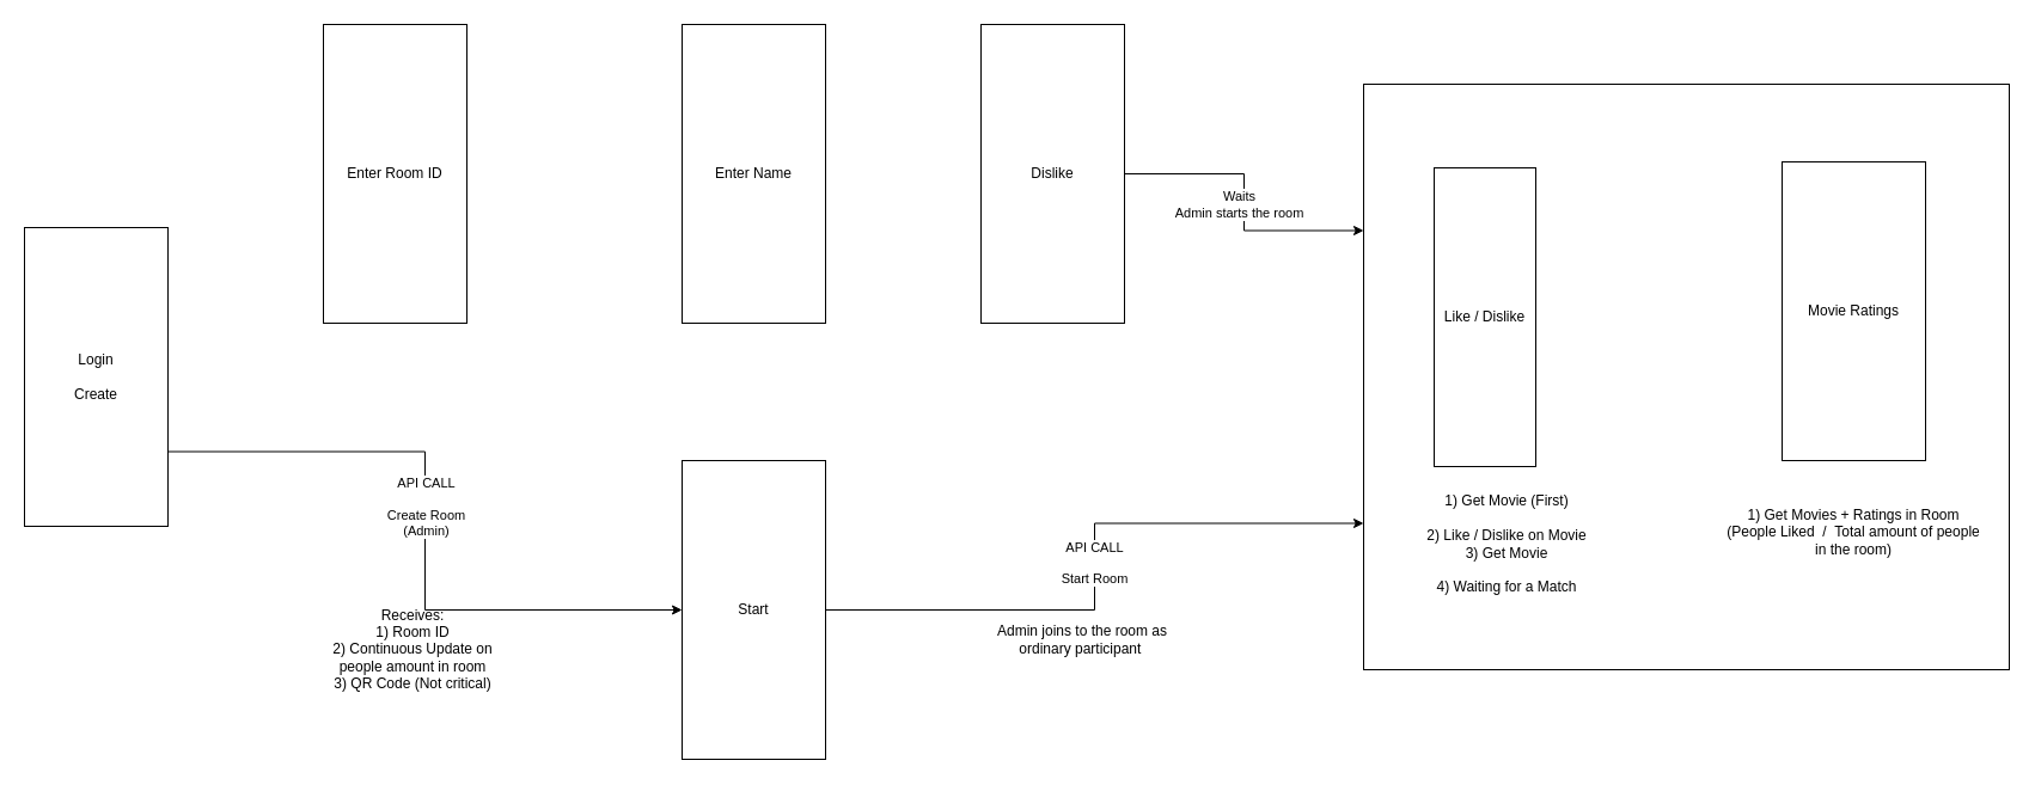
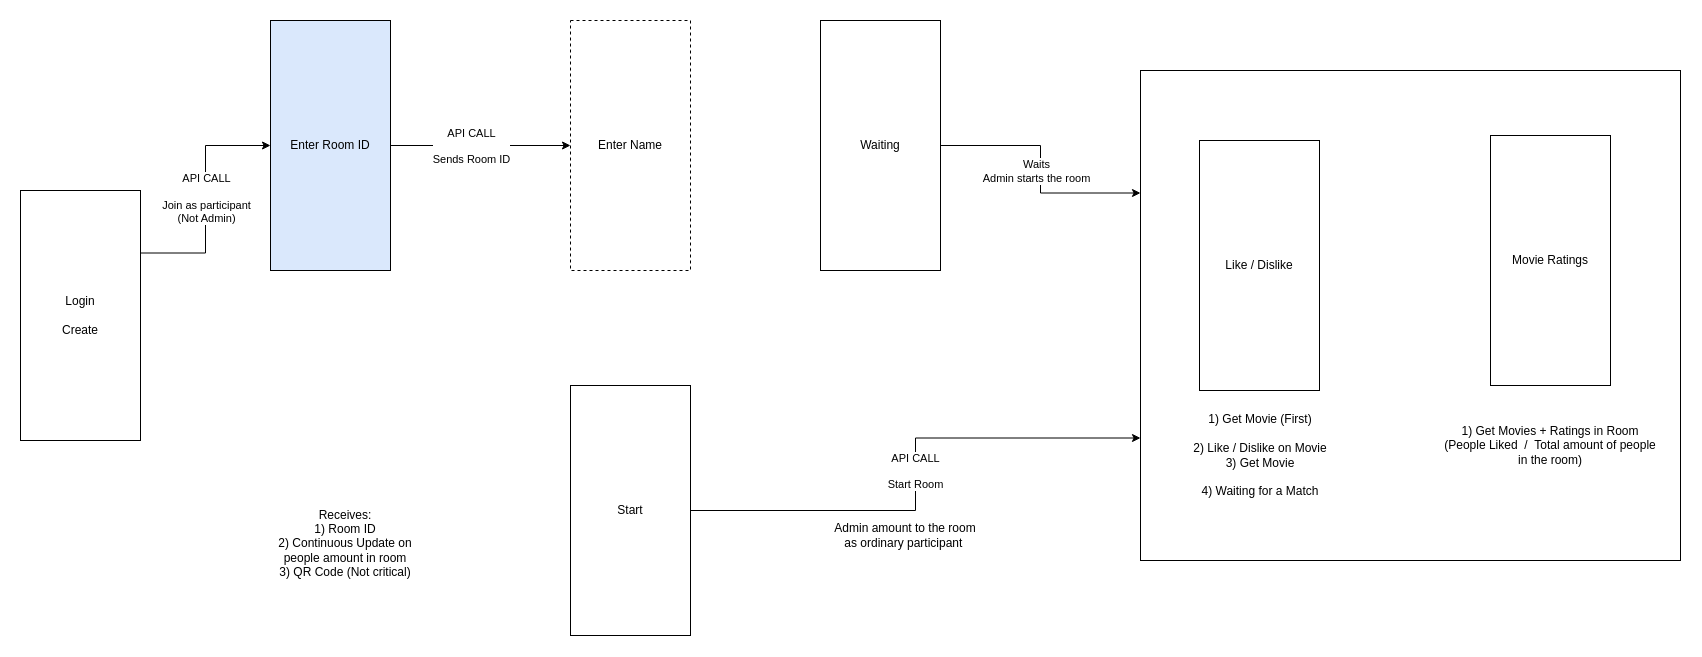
- <mxCell id="9" value="Enter Room ID" style="rounded=0;whiteSpace=wrap;html=1;" vertex="1" parent="1"><mxGeometry x="270" y="20" width="120" height="250" as="geometry" /></mxCell>
+ <mxCell id="9" value="Enter Room ID" style="rounded=0;whiteSpace=wrap;html=1;fillColor=#dae8fc;" vertex="1" parent="1"><mxGeometry x="270" y="20" width="120" height="250" as="geometry" /></mxCell>
+ <mxCell id="7" style="edgeStyle=orthogonalEdgeStyle;rounded=0;orthogonalLoop=1;jettySize=auto;html=1;exitX=1;exitY=0.5;exitDx=0;exitDy=0;" edge="1" parent="1" source="9" target="13"><mxGeometry relative="1" as="geometry" /></mxCell>
+ <mxCell id="8" value="API CALL&lt;br&gt;&lt;br&gt;Sends Room ID" style="edgeLabel;html=1;align=center;verticalAlign=middle;resizable=0;points=[];" vertex="1" connectable="0" parent="7"><mxGeometry x="-0.298" y="1" relative="1" as="geometry"><mxPoint x="17" y="1" as="offset" /></mxGeometry></mxCell>
- <mxCell id="13" value="Enter Name" style="rounded=0;whiteSpace=wrap;html=1;" vertex="1" parent="1"><mxGeometry x="570" y="20" width="120" height="250" as="geometry" /></mxCell>
+ <mxCell id="13" value="Enter Name" style="rounded=0;whiteSpace=wrap;html=1;dashed=1;" vertex="1" parent="1"><mxGeometry x="570" y="20" width="120" height="250" as="geometry" /></mxCell>
- <mxCell id="21" value="Dislike" style="rounded=0;whiteSpace=wrap;html=1;" vertex="1" parent="1"><mxGeometry x="820" y="20" width="120" height="250" as="geometry" /></mxCell>
+ <mxCell id="21" value="Waiting" style="rounded=0;whiteSpace=wrap;html=1;" vertex="1" parent="1"><mxGeometry x="820" y="20" width="120" height="250" as="geometry" /></mxCell>
+ <mxCell id="2" style="edgeStyle=orthogonalEdgeStyle;rounded=0;orthogonalLoop=1;jettySize=auto;html=1;exitX=1;exitY=0.25;exitDx=0;exitDy=0;entryX=0;entryY=0.5;entryDx=0;entryDy=0;" edge="1" parent="1" source="6" target="9"><mxGeometry relative="1" as="geometry" /></mxCell>
+ <mxCell id="3" value="API CALL&lt;br&gt;&lt;br&gt;Join as participant&lt;br&gt;(Not Admin)" style="edgeLabel;html=1;align=center;verticalAlign=middle;resizable=0;points=[];" vertex="1" connectable="0" parent="2"><mxGeometry x="0.009" relative="1" as="geometry"><mxPoint as="offset" /></mxGeometry></mxCell>
- <mxCell id="15" value="Like / Dislike" style="rounded=0;whiteSpace=wrap;html=1;" vertex="1" parent="1"><mxGeometry x="1199" y="140" width="85" height="250" as="geometry" /></mxCell>
+ <mxCell id="15" value="Like / Dislike" style="rounded=0;whiteSpace=wrap;html=1;" vertex="1" parent="1"><mxGeometry x="1199" y="140" width="120" height="250" as="geometry" /></mxCell>
- <mxCell id="4" style="edgeStyle=orthogonalEdgeStyle;rounded=0;orthogonalLoop=1;jettySize=auto;html=1;exitX=1;exitY=0.75;exitDx=0;exitDy=0;" edge="1" parent="1" source="6" target="12"><mxGeometry relative="1" as="geometry" /></mxCell>
- <mxCell id="5" value="API CALL&lt;br&gt;&lt;br&gt;Create Room&lt;br&gt;(Admin)" style="edgeLabel;html=1;align=center;verticalAlign=middle;resizable=0;points=[];" vertex="1" connectable="0" parent="4"><mxGeometry x="-0.073" relative="1" as="geometry"><mxPoint as="offset" /></mxGeometry></mxCell>
- <mxCell id="18" value="Admin joins to the room as ordinary participant&amp;nbsp;" style="text;html=1;strokeColor=none;fillColor=none;align=center;verticalAlign=middle;whiteSpace=wrap;rounded=0;" vertex="1" parent="1"><mxGeometry x="830" y="510" width="150" height="50" as="geometry" /></mxCell>
+ <mxCell id="18" value="Admin amount to the room as ordinary participant&amp;nbsp;" style="text;html=1;strokeColor=none;fillColor=none;align=center;verticalAlign=middle;whiteSpace=wrap;rounded=0;" vertex="1" parent="1"><mxGeometry x="830" y="510" width="150" height="50" as="geometry" /></mxCell>
